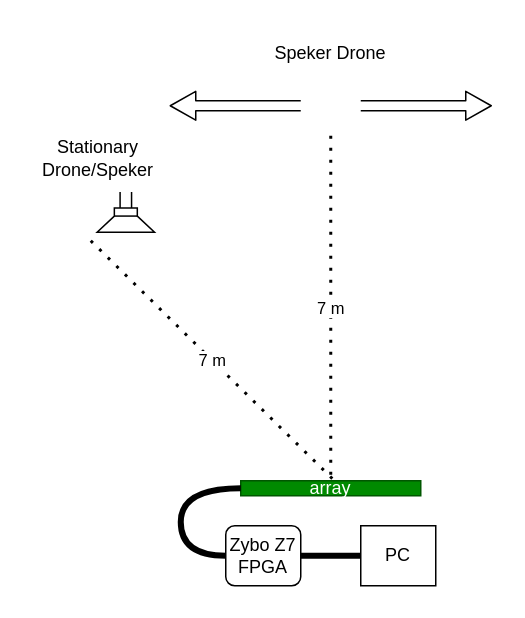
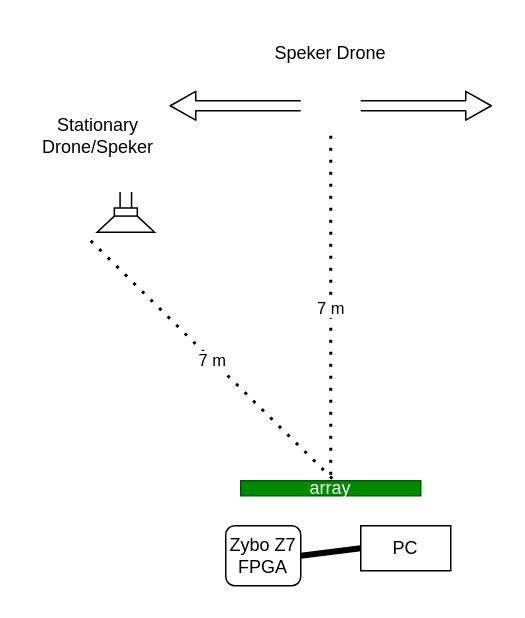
- <mxCell id="14" value="Stationary Drone/Speker" style="text;html=1;align=center;verticalAlign=middle;whiteSpace=wrap;rounded=0;" vertex="1" parent="1"><mxGeometry x="20" y="90" width="90" height="30" as="geometry" /></mxCell>
+ <mxCell id="14" value="Stationary Drone/Speker" style="text;html=1;align=center;verticalAlign=middle;whiteSpace=wrap;rounded=0;" vertex="1" parent="1"><mxGeometry x="20" y="75" width="90" height="30" as="geometry" /></mxCell>
- <mxCell id="7" value="" style="endArrow=none;html=1;exitX=0;exitY=0.5;exitDx=0;exitDy=0;strokeWidth=4;rounded=0;curved=1;entryX=0;entryY=0.5;entryDx=0;entryDy=0;" edge="1" parent="1" source="4" target="5"><mxGeometry width="50" height="50" relative="1" as="geometry"><mxPoint x="90" y="420" as="sourcePoint" /><mxPoint x="140" y="370" as="targetPoint" /><Array as="points"><mxPoint x="120" y="325" /><mxPoint x="120" y="370" /></Array></mxGeometry></mxCell>
- <mxCell id="6" value="PC" style="rounded=0;whiteSpace=wrap;html=1;" vertex="1" parent="1"><mxGeometry x="240" y="350" width="50" height="40" as="geometry" /></mxCell>
+ <mxCell id="6" value="PC" style="rounded=0;whiteSpace=wrap;html=1;" vertex="1" parent="1"><mxGeometry x="240" y="350" width="60" height="30" as="geometry" /></mxCell>
